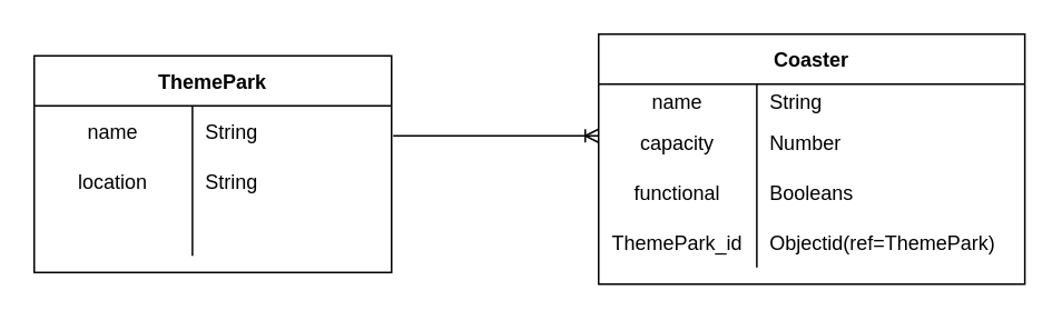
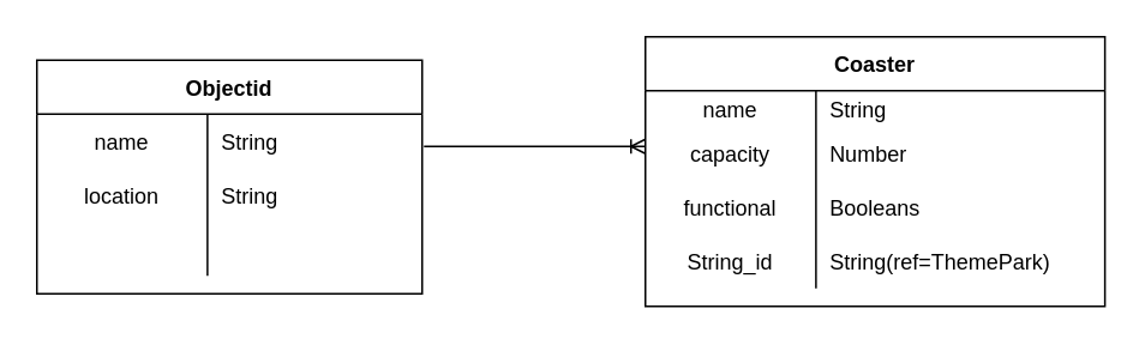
- <mxCell id="2" value="ThemePark" style="shape=table;startSize=30;container=1;collapsible=1;childLayout=tableLayout;fixedRows=1;rowLines=0;fontStyle=1;align=center;resizeLast=1;" parent="1" vertex="1"><mxGeometry x="20" y="33" width="214" height="130" as="geometry" /></mxCell>
+ <mxCell id="2" value="Objectid" style="shape=table;startSize=30;container=1;collapsible=1;childLayout=tableLayout;fixedRows=1;rowLines=0;fontStyle=1;align=center;resizeLast=1;" parent="1" vertex="1"><mxGeometry x="20" y="33" width="214" height="130" as="geometry" /></mxCell>
- <mxCell id="23" value="ThemePark_id" style="shape=partialRectangle;connectable=0;fillColor=none;top=0;left=0;bottom=0;right=0;editable=1;overflow=hidden;" parent="22" vertex="1"><mxGeometry width="94.75" height="30" as="geometry"><mxRectangle width="94.75" height="30" as="alternateBounds" /></mxGeometry></mxCell>
+ <mxCell id="23" value="String_id" style="shape=partialRectangle;connectable=0;fillColor=none;top=0;left=0;bottom=0;right=0;editable=1;overflow=hidden;" parent="22" vertex="1"><mxGeometry width="94.75" height="30" as="geometry"><mxRectangle width="94.75" height="30" as="alternateBounds" /></mxGeometry></mxCell>
- <mxCell id="24" value="Objectid(ref=ThemePark)" style="shape=partialRectangle;connectable=0;fillColor=none;top=0;left=0;bottom=0;right=0;align=left;spacingLeft=6;overflow=hidden;" parent="22" vertex="1"><mxGeometry x="94.75" width="160.5" height="30" as="geometry"><mxRectangle width="160.5" height="30" as="alternateBounds" /></mxGeometry></mxCell>
+ <mxCell id="24" value="String(ref=ThemePark)" style="shape=partialRectangle;connectable=0;fillColor=none;top=0;left=0;bottom=0;right=0;align=left;spacingLeft=6;overflow=hidden;" parent="22" vertex="1"><mxGeometry x="94.75" width="160.5" height="30" as="geometry"><mxRectangle width="160.5" height="30" as="alternateBounds" /></mxGeometry></mxCell>
